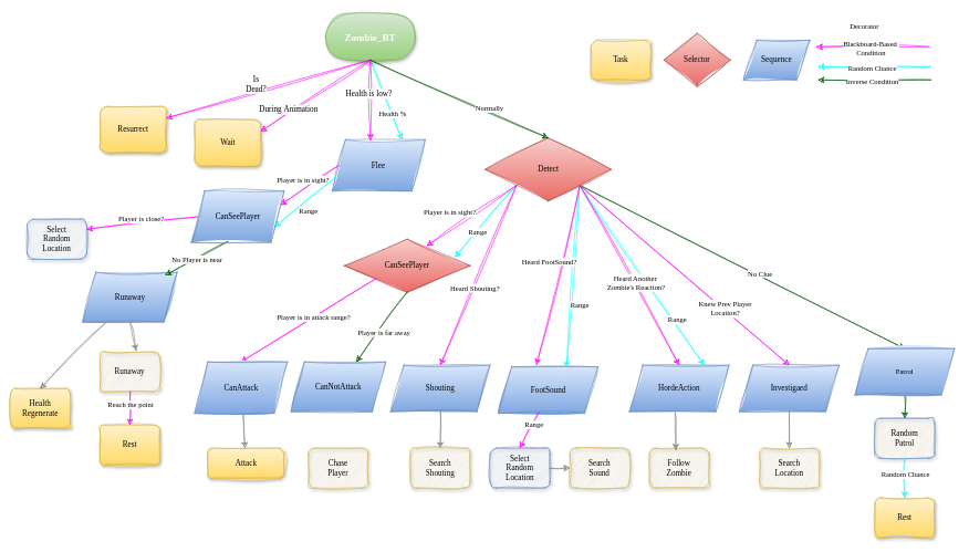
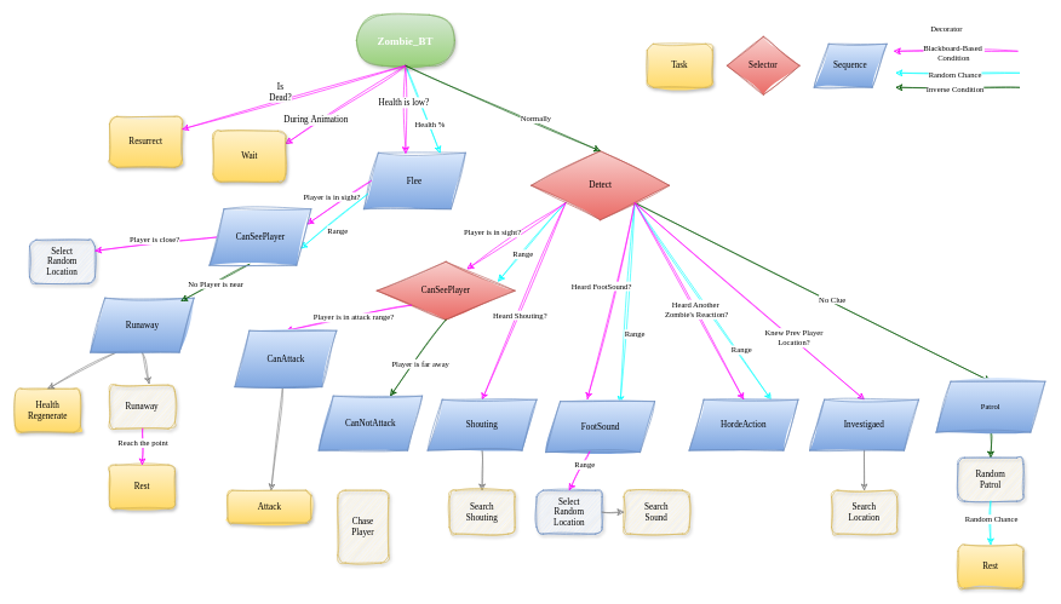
- <mxCell id="39" value="CanAttack" style="shape=parallelogram;perimeter=parallelogramPerimeter;whiteSpace=wrap;html=1;fixedSize=1;sketch=1;hachureGap=4;jiggle=2;curveFitting=1;fontFamily=Architects Daughter;fontSource=https%3A%2F%2Ffonts.googleapis.com%2Fcss%3Ffamily%3DArchitects%2BDaughter;fillColor=#dae8fc;gradientColor=#7ea6e0;strokeColor=#6c8ebf;" parent="1" vertex="1"><mxGeometry x="292.5" y="545" width="140" height="77.5" as="geometry" /></mxCell>
+ <mxCell id="39" value="CanAttack" style="shape=parallelogram;perimeter=parallelogramPerimeter;whiteSpace=wrap;html=1;fixedSize=1;sketch=1;hachureGap=4;jiggle=2;curveFitting=1;fontFamily=Architects Daughter;fontSource=https%3A%2F%2Ffonts.googleapis.com%2Fcss%3Ffamily%3DArchitects%2BDaughter;fillColor=#dae8fc;gradientColor=#7ea6e0;strokeColor=#6c8ebf;" parent="1" vertex="1"><mxGeometry x="322.5" y="455" width="140" height="77.5" as="geometry" /></mxCell>
- <mxCell id="59" value="&lt;div&gt;Health Regenerate&lt;/div&gt;" style="whiteSpace=wrap;html=1;rounded=1;shadow=1;labelBackgroundColor=none;strokeWidth=1;fontFamily=Architects Daughter;fontSize=12;align=center;sketch=1;curveFitting=1;jiggle=2;fontSource=https%3A%2F%2Ffonts.googleapis.com%2Fcss%3Ffamily%3DArchitects%2BDaughter;fillColor=#fff2cc;gradientColor=#ffd966;strokeColor=#d6b656;" parent="1" vertex="1"><mxGeometry x="15" y="585" width="90" height="60" as="geometry" /></mxCell>
+ <mxCell id="59" value="&lt;div&gt;Health Regenerate&lt;/div&gt;" style="whiteSpace=wrap;html=1;rounded=1;shadow=1;labelBackgroundColor=none;strokeWidth=1;fontFamily=Architects Daughter;fontSize=12;align=center;sketch=1;curveFitting=1;jiggle=2;fontSource=https%3A%2F%2Ffonts.googleapis.com%2Fcss%3Ffamily%3DArchitects%2BDaughter;fillColor=#fff2cc;gradientColor=#ffd966;strokeColor=#d6b656;" parent="1" vertex="1"><mxGeometry x="20" y="535" width="90" height="60" as="geometry" /></mxCell>
- <mxCell id="66" style="rounded=0;sketch=1;hachureGap=4;jiggle=2;curveFitting=1;orthogonalLoop=1;jettySize=auto;html=1;entryX=0.446;entryY=0.048;entryDx=0;entryDy=0;fontFamily=Architects Daughter;fontSource=https%3A%2F%2Ffonts.googleapis.com%2Fcss%3Ffamily%3DArchitects%2BDaughter;strokeColor=#808080;entryPerimeter=0;exitX=0.459;exitY=1.019;exitDx=0;exitDy=0;exitPerimeter=0;" parent="1" source="64" target="65" edge="1"><mxGeometry relative="1" as="geometry"><mxPoint x="1018" y="620" as="sourcePoint" /><mxPoint x="1016.71" y="675" as="targetPoint" /></mxGeometry></mxCell>
- <mxCell id="42" value="&lt;div&gt;Chase&lt;br&gt;Player&lt;/div&gt;" style="whiteSpace=wrap;html=1;rounded=1;shadow=1;labelBackgroundColor=none;strokeWidth=1;fontFamily=Architects Daughter;fontSize=12;align=center;sketch=1;curveFitting=1;jiggle=2;fontSource=https%3A%2F%2Ffonts.googleapis.com%2Fcss%3Ffamily%3DArchitects%2BDaughter;fillColor=#fff2cc;gradientColor=#ffd966;strokeColor=#d6b656;fillStyle=hachure;verticalAlign=middle;fontColor=default;" parent="1" vertex="1"><mxGeometry x="464.25" y="675" width="90" height="60" as="geometry" /></mxCell>
+ <mxCell id="42" value="&lt;div&gt;Chase&lt;br&gt;Player&lt;/div&gt;" style="whiteSpace=wrap;html=1;rounded=1;shadow=1;labelBackgroundColor=none;strokeWidth=1;fontFamily=Architects Daughter;fontSize=12;align=center;sketch=1;curveFitting=1;jiggle=2;fontSource=https%3A%2F%2Ffonts.googleapis.com%2Fcss%3Ffamily%3DArchitects%2BDaughter;fillColor=#fff2cc;gradientColor=#ffd966;strokeColor=#d6b656;fillStyle=hachure;verticalAlign=middle;fontColor=default;" parent="1" vertex="1"><mxGeometry x="464.25" y="675" width="70" height="100" as="geometry" /></mxCell>
- <mxCell id="65" value="Follow&lt;br&gt;Zombie" style="whiteSpace=wrap;html=1;rounded=1;shadow=1;labelBackgroundColor=none;strokeWidth=1;fontFamily=Architects Daughter;fontSize=12;align=center;sketch=1;curveFitting=1;jiggle=2;fontSource=https%3A%2F%2Ffonts.googleapis.com%2Fcss%3Ffamily%3DArchitects%2BDaughter;fillColor=#fff2cc;gradientColor=#ffd966;strokeColor=#d6b656;fillStyle=hachure;verticalAlign=middle;fontColor=default;" parent="1" vertex="1"><mxGeometry x="978" y="675" width="90" height="60" as="geometry" /></mxCell>
